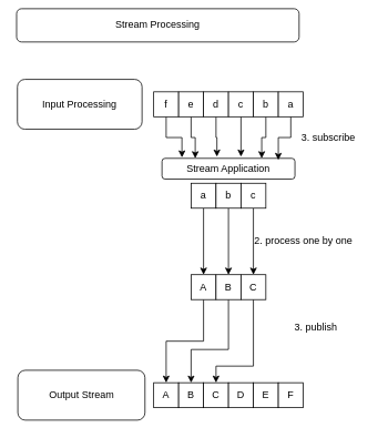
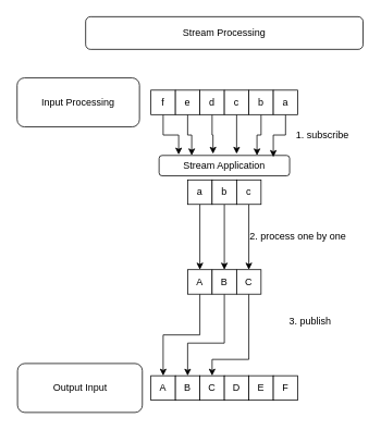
- <mxCell id="2" value="Stream Processing" style="rounded=1;whiteSpace=wrap;html=1;" vertex="1" parent="1"><mxGeometry x="19" y="10" width="340" height="40" as="geometry" /></mxCell>
+ <mxCell id="2" value="Stream Processing" style="rounded=1;whiteSpace=wrap;html=1;" vertex="1" parent="1"><mxGeometry x="104" y="20" width="340" height="40" as="geometry" /></mxCell>
- <mxCell id="36" value="3. subscribe" style="text;html=1;align=center;verticalAlign=middle;resizable=0;points=[];autosize=1;" vertex="1" parent="1"><mxGeometry x="354" y="155" width="80" height="20" as="geometry" /></mxCell>
+ <mxCell id="36" value="1. subscribe" style="text;html=1;align=center;verticalAlign=middle;resizable=0;points=[];autosize=1;" vertex="1" parent="1"><mxGeometry x="354" y="155" width="80" height="20" as="geometry" /></mxCell>
- <mxCell id="5" value="Output Stream" style="rounded=1;whiteSpace=wrap;html=1;" vertex="1" parent="1"><mxGeometry x="20.5" y="445" width="153" height="60" as="geometry" /></mxCell>
+ <mxCell id="5" value="Output Input" style="rounded=1;whiteSpace=wrap;html=1;" vertex="1" parent="1"><mxGeometry x="20.5" y="445" width="153" height="60" as="geometry" /></mxCell>
